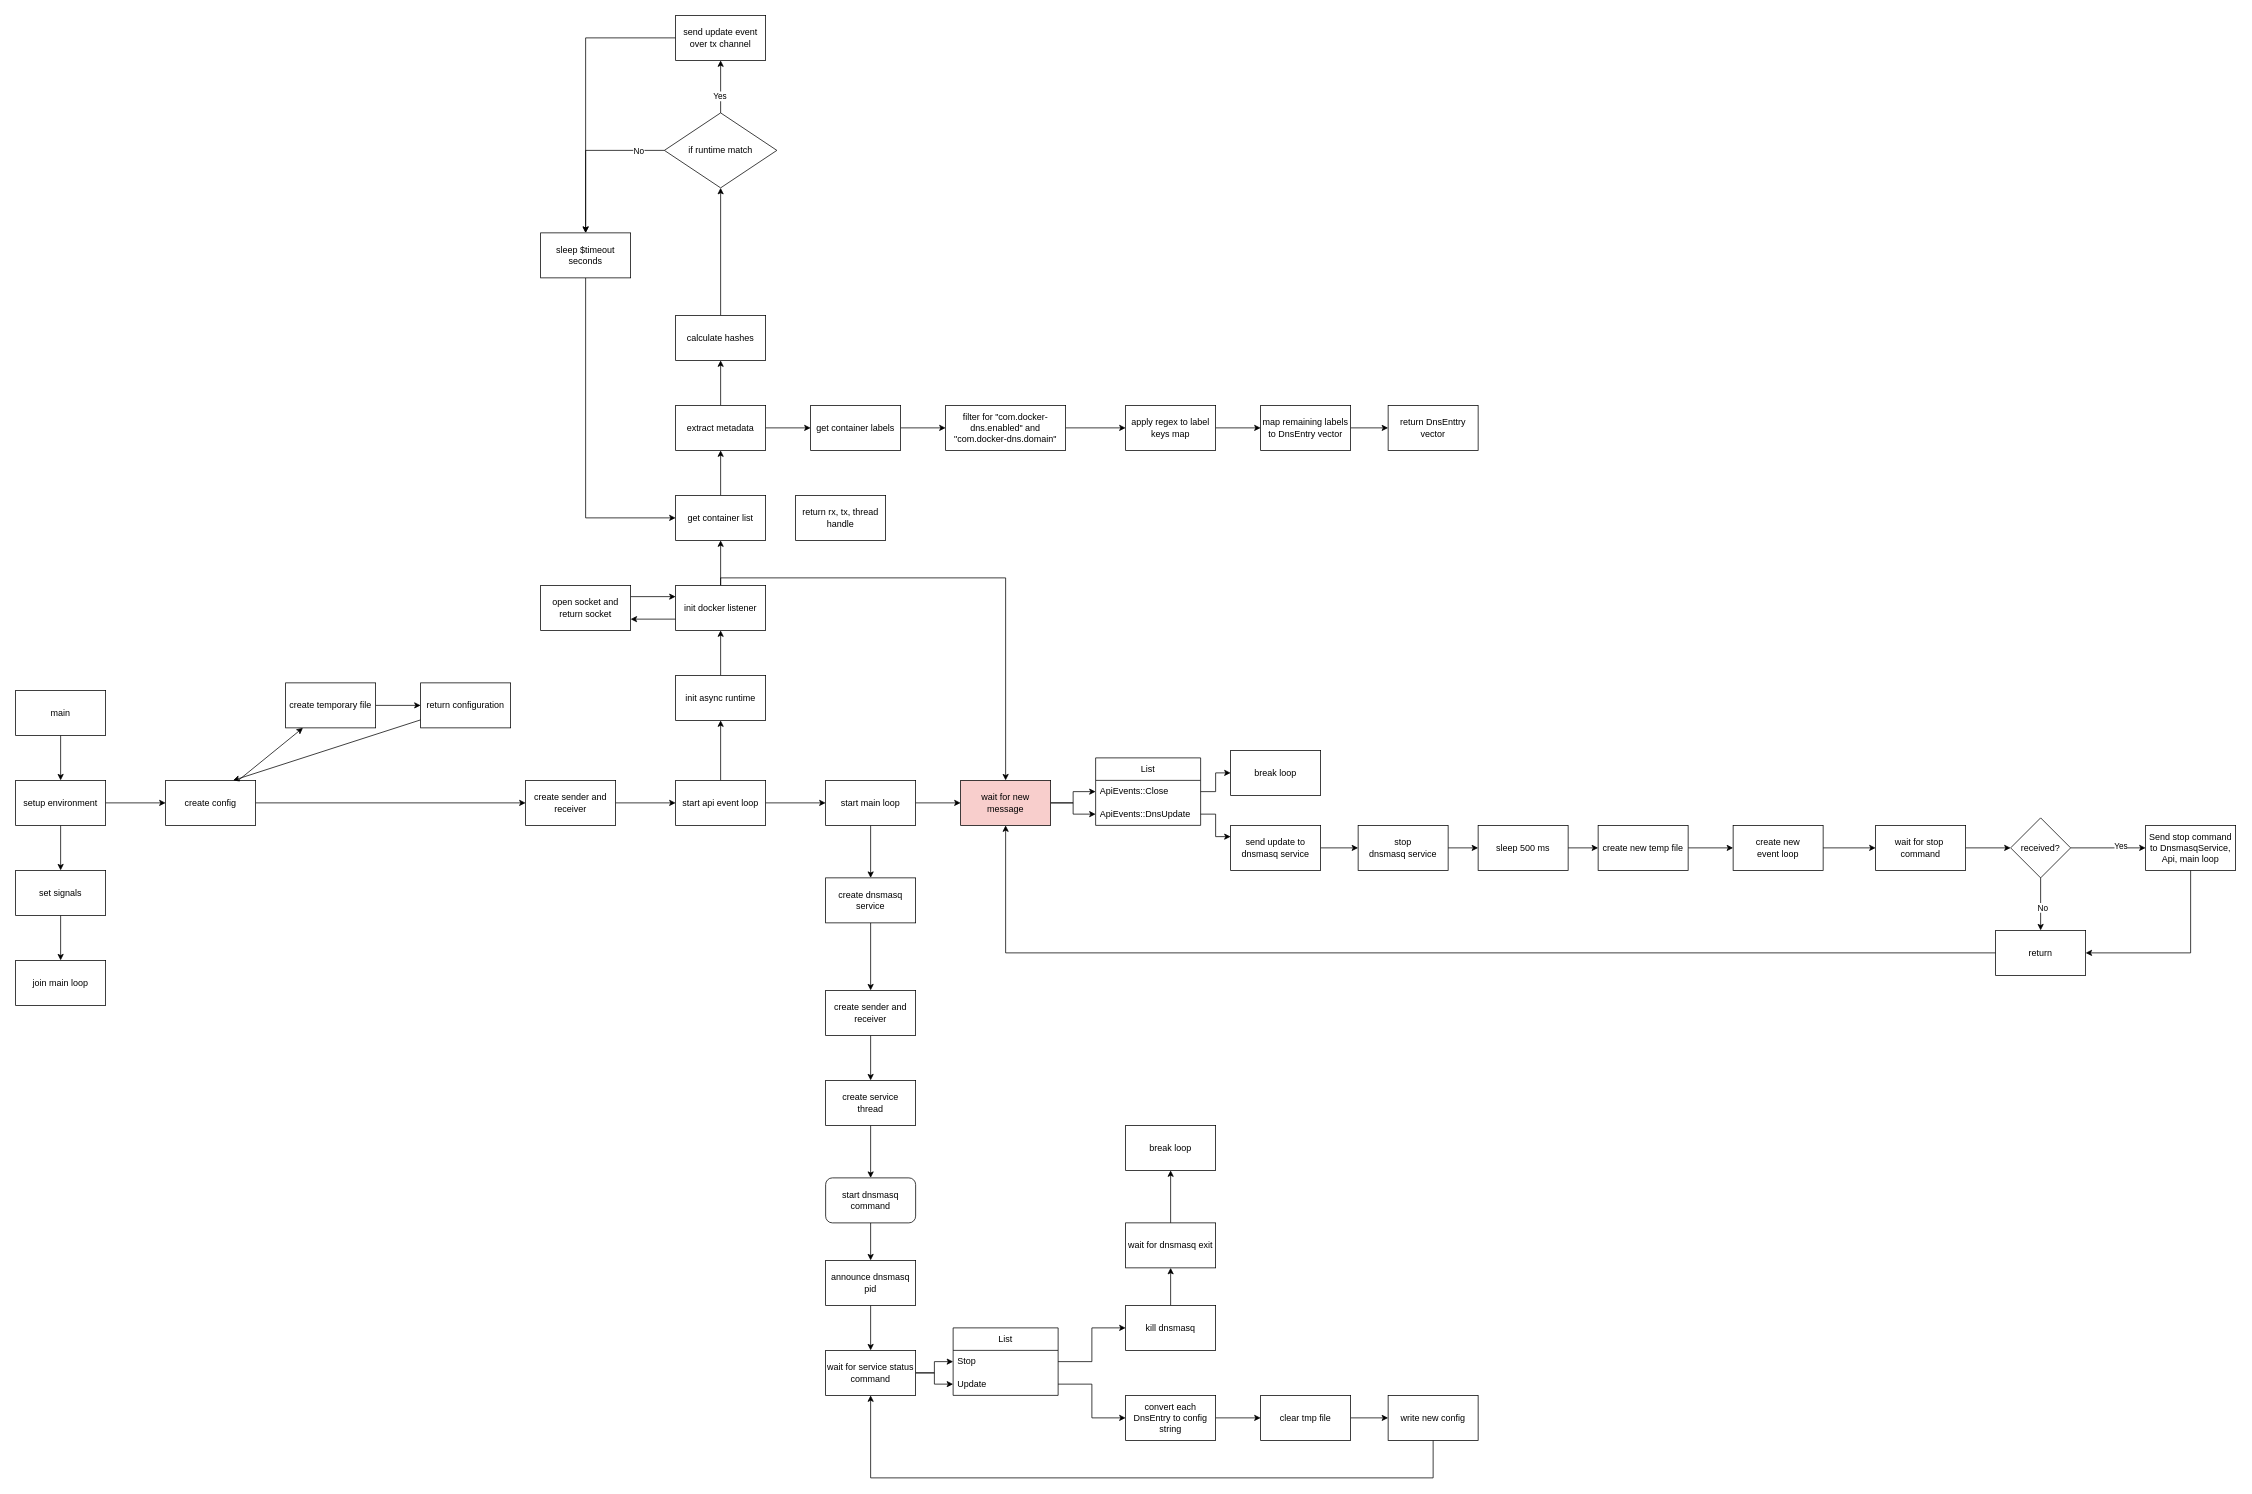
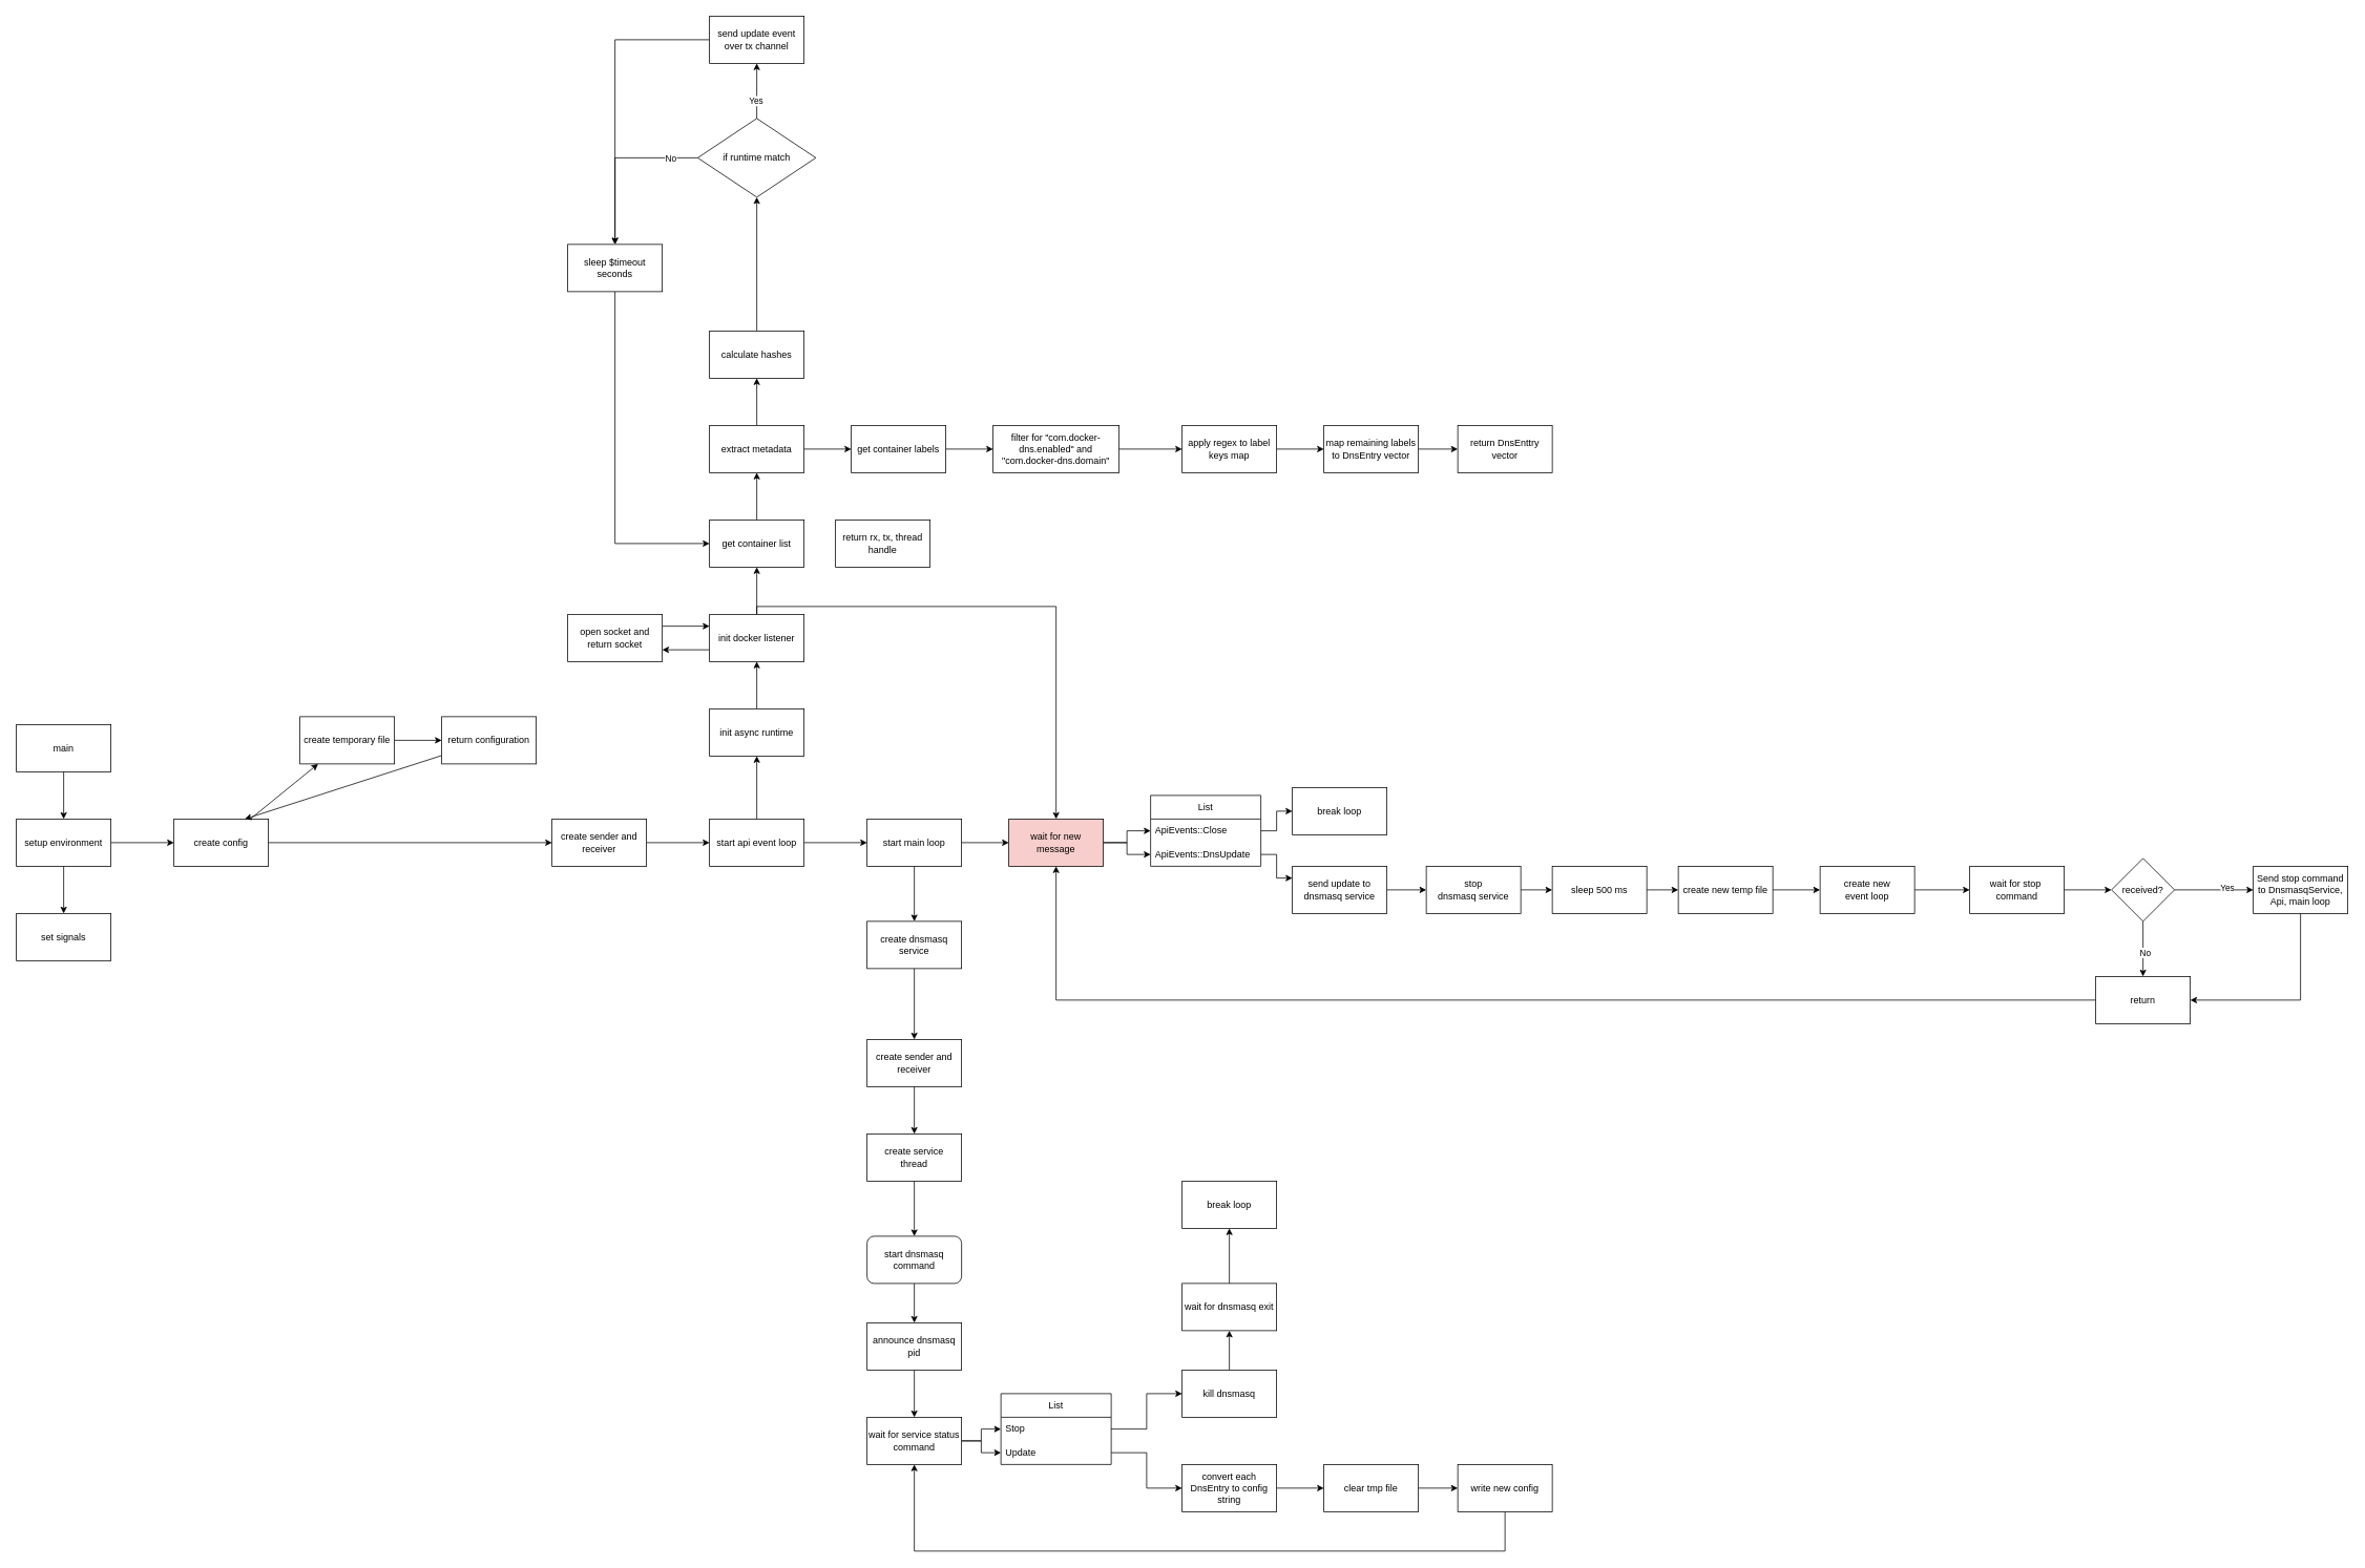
- <mxCell id="4" style="edgeStyle=none;html=1;exitX=0.5;exitY=1;exitDx=0;exitDy=0;entryX=0.5;entryY=0;entryDx=0;entryDy=0;" parent="1" source="5" target="9" edge="1"><mxGeometry relative="1" as="geometry" /></mxCell>
- <mxCell id="9" value="join main loop" style="rounded=0;whiteSpace=wrap;html=1;" parent="1" vertex="1"><mxGeometry x="20" y="1280" width="120" height="60" as="geometry" /></mxCell>
